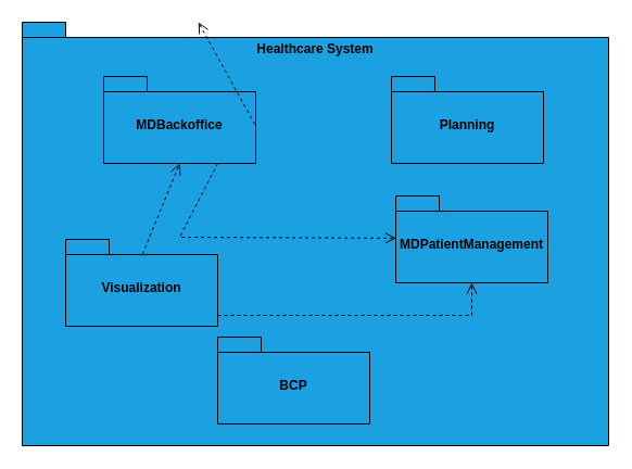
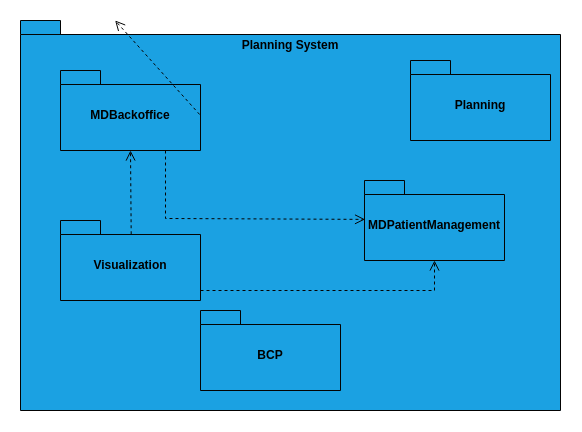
- <mxCell id="2" value="Healthcare System" style="shape=folder;fontStyle=1;spacingTop=3;tabWidth=40;tabHeight=14;tabPosition=left;html=1;whiteSpace=wrap;labelPosition=center;verticalLabelPosition=top;align=center;verticalAlign=bottom;labelBackgroundColor=none;labelBorderColor=none;spacing=-32;fillColor=#1BA1E2;strokeColor=#030303;" parent="1" vertex="1"><mxGeometry x="20" y="20" width="540" height="390" as="geometry" /></mxCell>
+ <mxCell id="2" value="Planning System" style="shape=folder;fontStyle=1;spacingTop=3;tabWidth=40;tabHeight=14;tabPosition=left;html=1;whiteSpace=wrap;labelPosition=center;verticalLabelPosition=top;align=center;verticalAlign=bottom;labelBackgroundColor=none;labelBorderColor=none;spacing=-32;fillColor=#1BA1E2;strokeColor=#030303;" parent="1" vertex="1"><mxGeometry x="20" y="20" width="540" height="390" as="geometry" /></mxCell>
- <mxCell id="3" value="MDBackoffice" style="shape=folder;fontStyle=1;spacingTop=10;tabWidth=40;tabHeight=14;tabPosition=left;html=1;whiteSpace=wrap;fillColor=#1BA1E2;strokeColor=#030303;" parent="1" vertex="1"><mxGeometry x="95" y="70" width="140" height="80" as="geometry" /></mxCell>
+ <mxCell id="3" value="MDBackoffice" style="shape=folder;fontStyle=1;spacingTop=10;tabWidth=40;tabHeight=14;tabPosition=left;html=1;whiteSpace=wrap;fillColor=#1BA1E2;strokeColor=#030303;" parent="1" vertex="1"><mxGeometry x="60" y="70" width="140" height="80" as="geometry" /></mxCell>
- <mxCell id="4" value="Planning" style="shape=folder;fontStyle=1;spacingTop=10;tabWidth=40;tabHeight=14;tabPosition=left;html=1;whiteSpace=wrap;fillColor=#1BA1E2;strokeColor=#030303;" parent="1" vertex="1"><mxGeometry x="360" y="70" width="140" height="80" as="geometry" /></mxCell>
+ <mxCell id="4" value="Planning" style="shape=folder;fontStyle=1;spacingTop=10;tabWidth=40;tabHeight=14;tabPosition=left;html=1;whiteSpace=wrap;fillColor=#1BA1E2;strokeColor=#030303;" parent="1" vertex="1"><mxGeometry x="410" y="60" width="140" height="80" as="geometry" /></mxCell>
